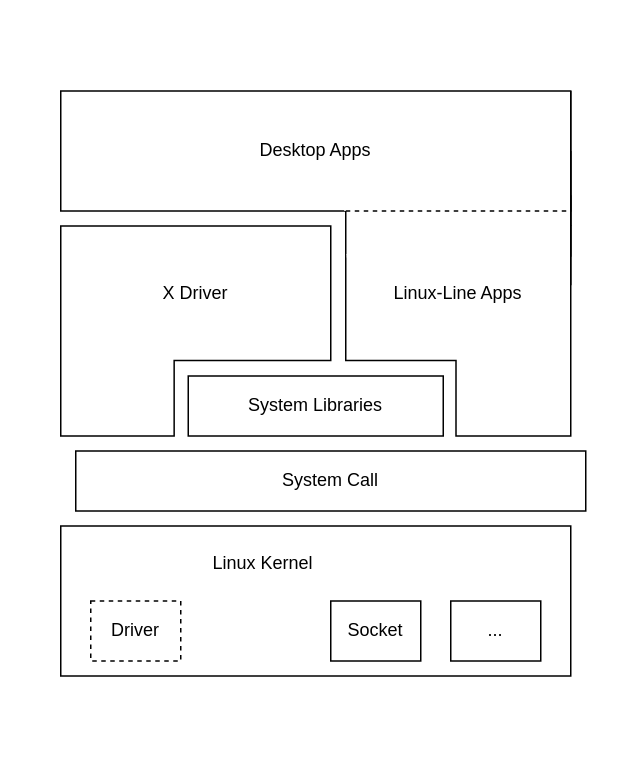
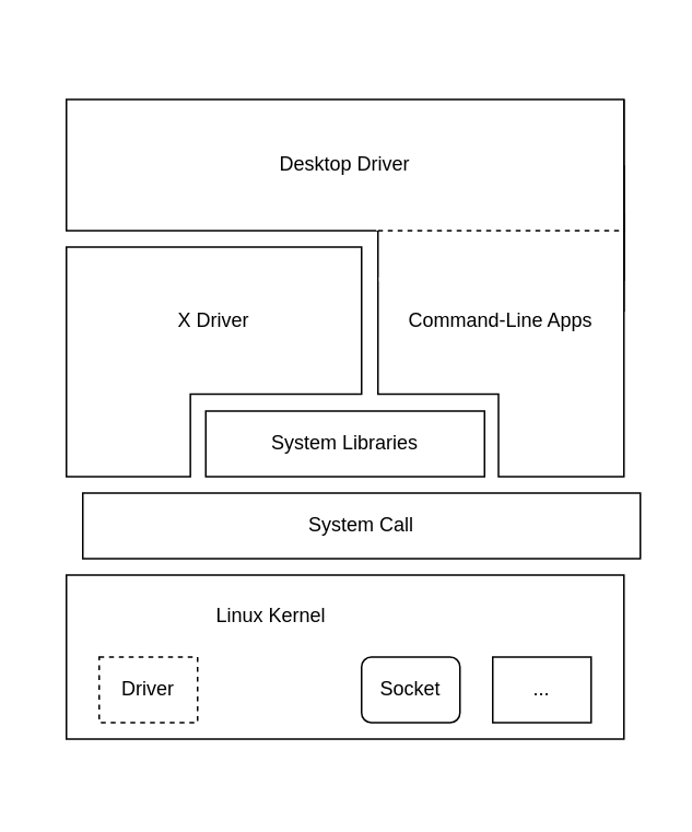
- <mxCell id="14" value="Desktop Apps" style="rounded=0;whiteSpace=wrap;html=1;glass=0;strokeColor=#000000;strokeWidth=1;" vertex="1" parent="1"><mxGeometry x="40" y="60" width="340" height="80" as="geometry" /></mxCell>
+ <mxCell id="14" value="Desktop Driver" style="rounded=0;whiteSpace=wrap;html=1;glass=0;strokeColor=#000000;strokeWidth=1;" vertex="1" parent="1"><mxGeometry x="40" y="60" width="340" height="80" as="geometry" /></mxCell>
- <mxCell id="13" value="Linux-Line Apps" style="rounded=0;whiteSpace=wrap;html=1;glass=0;strokeWidth=1;strokeColor=none;" vertex="1" parent="1"><mxGeometry x="245" y="165" width="120" height="60" as="geometry" /></mxCell>
+ <mxCell id="13" value="Command-Line Apps" style="rounded=0;whiteSpace=wrap;html=1;glass=0;strokeWidth=1;strokeColor=none;" vertex="1" parent="1"><mxGeometry x="245" y="165" width="120" height="60" as="geometry" /></mxCell>
- <mxCell id="4" value="&lt;span&gt;Linux Kernel&lt;/span&gt;" style="rounded=0;whiteSpace=wrap;html=1;strokeColor=none;" parent="1" vertex="1"><mxGeometry x="95" y="360" width="160" height="30" as="geometry" /></mxCell>
+ <mxCell id="4" value="&lt;span&gt;Linux Kernel&lt;/span&gt;" style="rounded=0;whiteSpace=wrap;html=1;strokeColor=none;" parent="1" vertex="1"><mxGeometry x="85" y="360" width="160" height="30" as="geometry" /></mxCell>
- <mxCell id="6" value="Socket" style="rounded=0;whiteSpace=wrap;html=1;" parent="1" vertex="1"><mxGeometry x="220" y="400" width="60" height="40" as="geometry" /></mxCell>
+ <mxCell id="6" value="Socket" style="whiteSpace=wrap;html=1;rounded=1;" parent="1" vertex="1"><mxGeometry x="220" y="400" width="60" height="40" as="geometry" /></mxCell>
